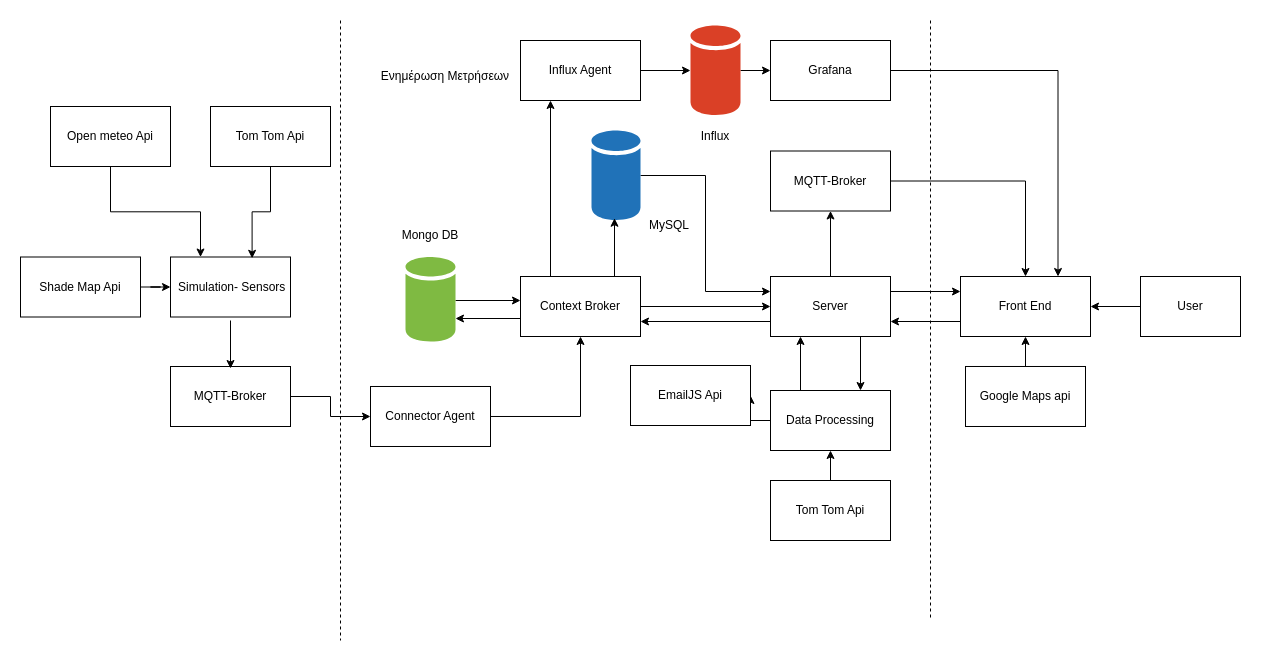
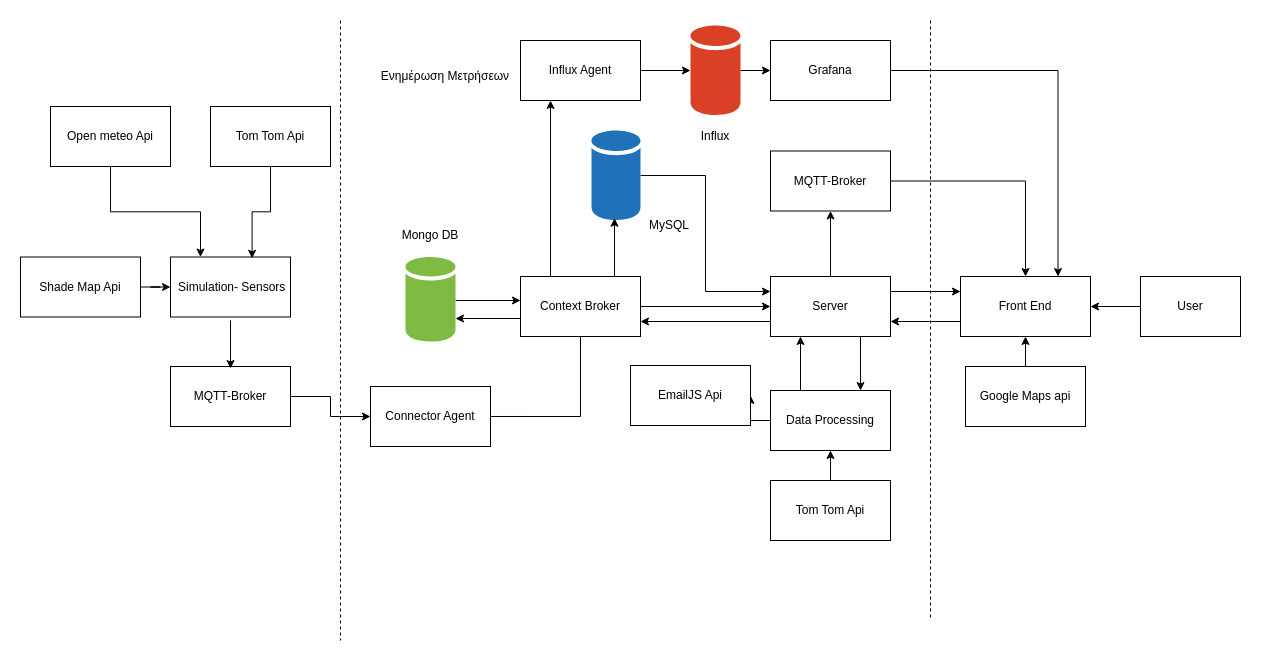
- <mxCell id="20" style="edgeStyle=orthogonalEdgeStyle;rounded=0;orthogonalLoop=1;jettySize=auto;html=1;exitX=1;exitY=0.5;exitDx=0;exitDy=0;entryX=0.5;entryY=1;entryDx=0;entryDy=0;" parent="1" source="21" target="9" edge="1"><mxGeometry relative="1" as="geometry" /></mxCell>
+ <mxCell id="20" style="edgeStyle=orthogonalEdgeStyle;rounded=0;orthogonalLoop=1;jettySize=auto;html=1;exitX=1;exitY=0.5;exitDx=0;exitDy=0;entryX=0.5;entryY=1;entryDx=0;entryDy=0;endArrow=none;" parent="1" source="21" target="9" edge="1"><mxGeometry relative="1" as="geometry" /></mxCell>
